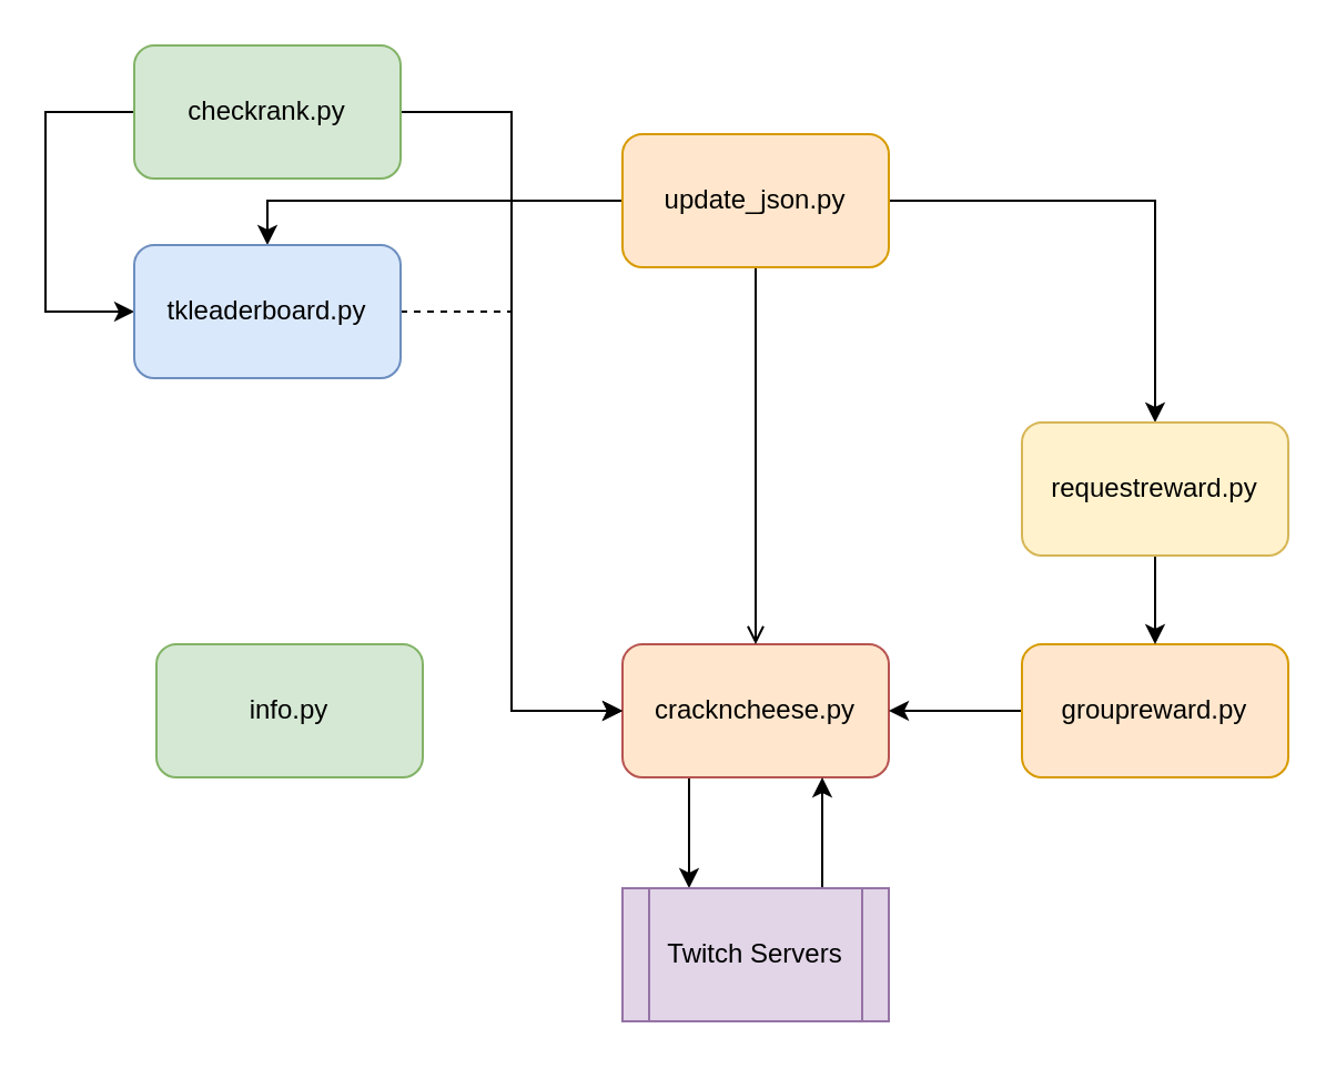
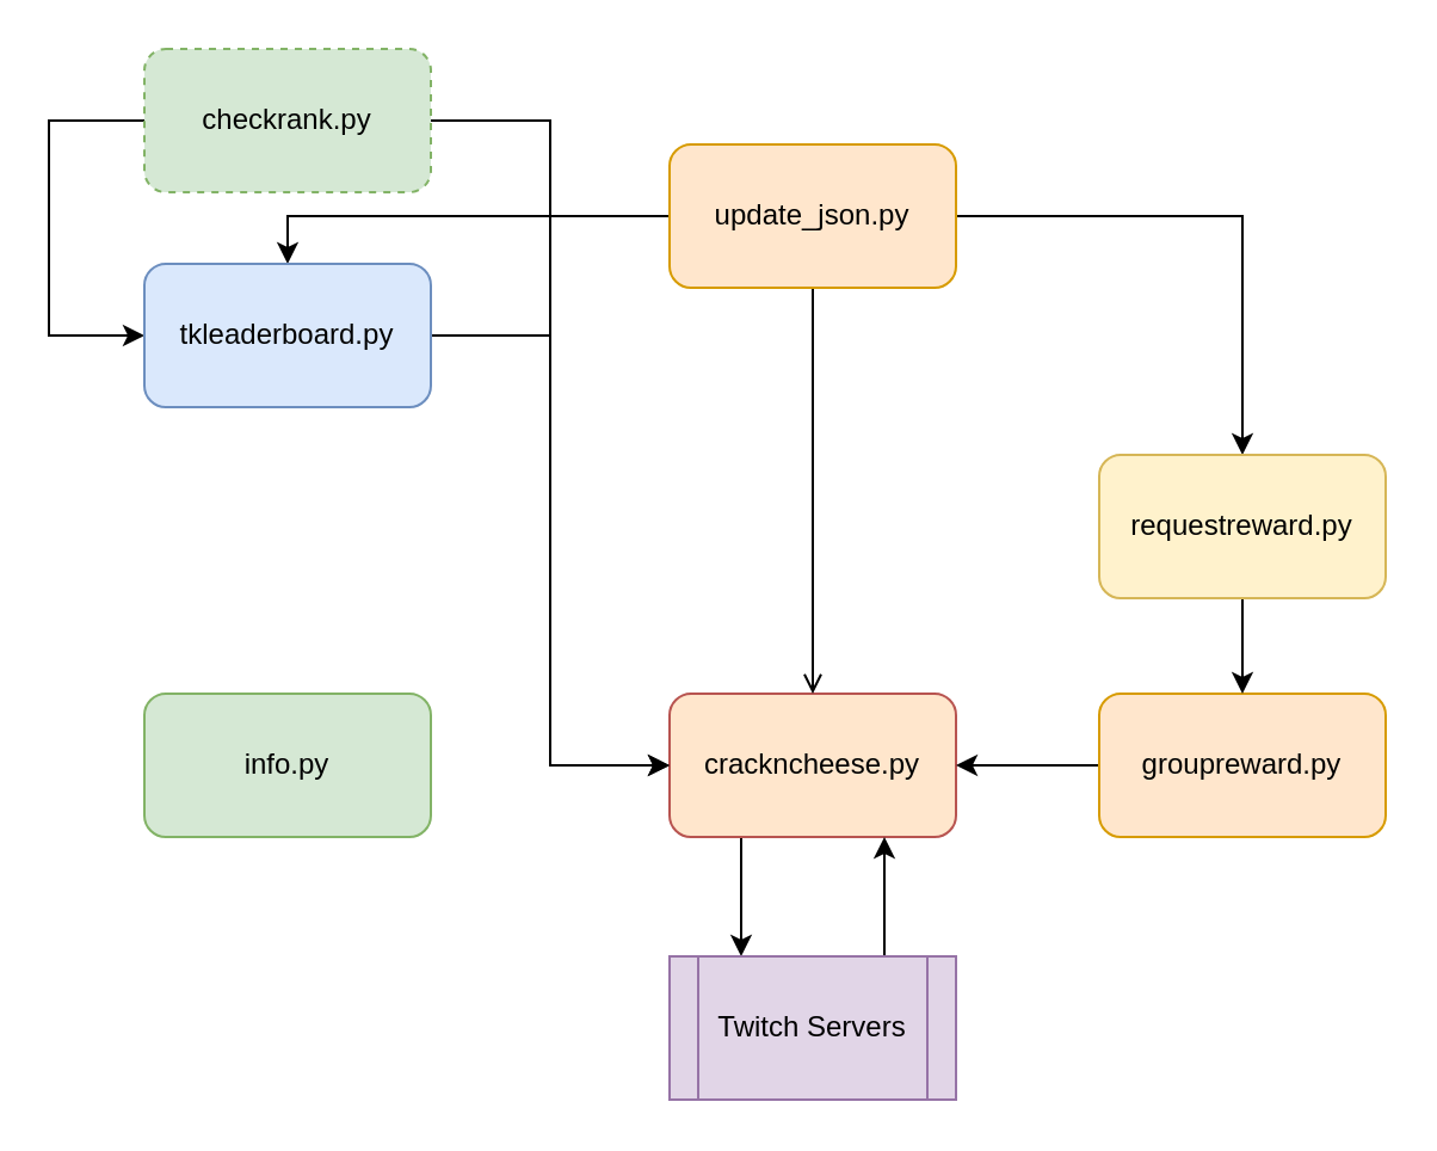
- <mxCell id="10" value="checkrank.py" style="rounded=1;whiteSpace=wrap;html=1;fillColor=#d5e8d4;strokeColor=#82b366;" parent="1" vertex="1"><mxGeometry x="60" y="20" width="120" height="60" as="geometry" /></mxCell>
+ <mxCell id="10" value="checkrank.py" style="rounded=1;whiteSpace=wrap;html=1;fillColor=#d5e8d4;strokeColor=#82b366;dashed=1;" parent="1" vertex="1"><mxGeometry x="60" y="20" width="120" height="60" as="geometry" /></mxCell>
- <mxCell id="12" style="edgeStyle=orthogonalEdgeStyle;rounded=0;orthogonalLoop=1;jettySize=auto;html=1;entryX=0;entryY=0.5;entryDx=0;entryDy=0;dashed=1;" parent="1" source="13" target="3" edge="1"><mxGeometry relative="1" as="geometry" /></mxCell>
+ <mxCell id="12" style="edgeStyle=orthogonalEdgeStyle;rounded=0;orthogonalLoop=1;jettySize=auto;html=1;entryX=0;entryY=0.5;entryDx=0;entryDy=0;" parent="1" source="13" target="3" edge="1"><mxGeometry relative="1" as="geometry" /></mxCell>
- <mxCell id="11" value="info.py" style="rounded=1;whiteSpace=wrap;html=1;fillColor=#d5e8d4;strokeColor=#82b366;" parent="1" vertex="1"><mxGeometry x="70" y="290" width="120" height="60" as="geometry" /></mxCell>
+ <mxCell id="11" value="info.py" style="rounded=1;whiteSpace=wrap;html=1;fillColor=#d5e8d4;strokeColor=#82b366;" parent="1" vertex="1"><mxGeometry x="60" y="290" width="120" height="60" as="geometry" /></mxCell>
